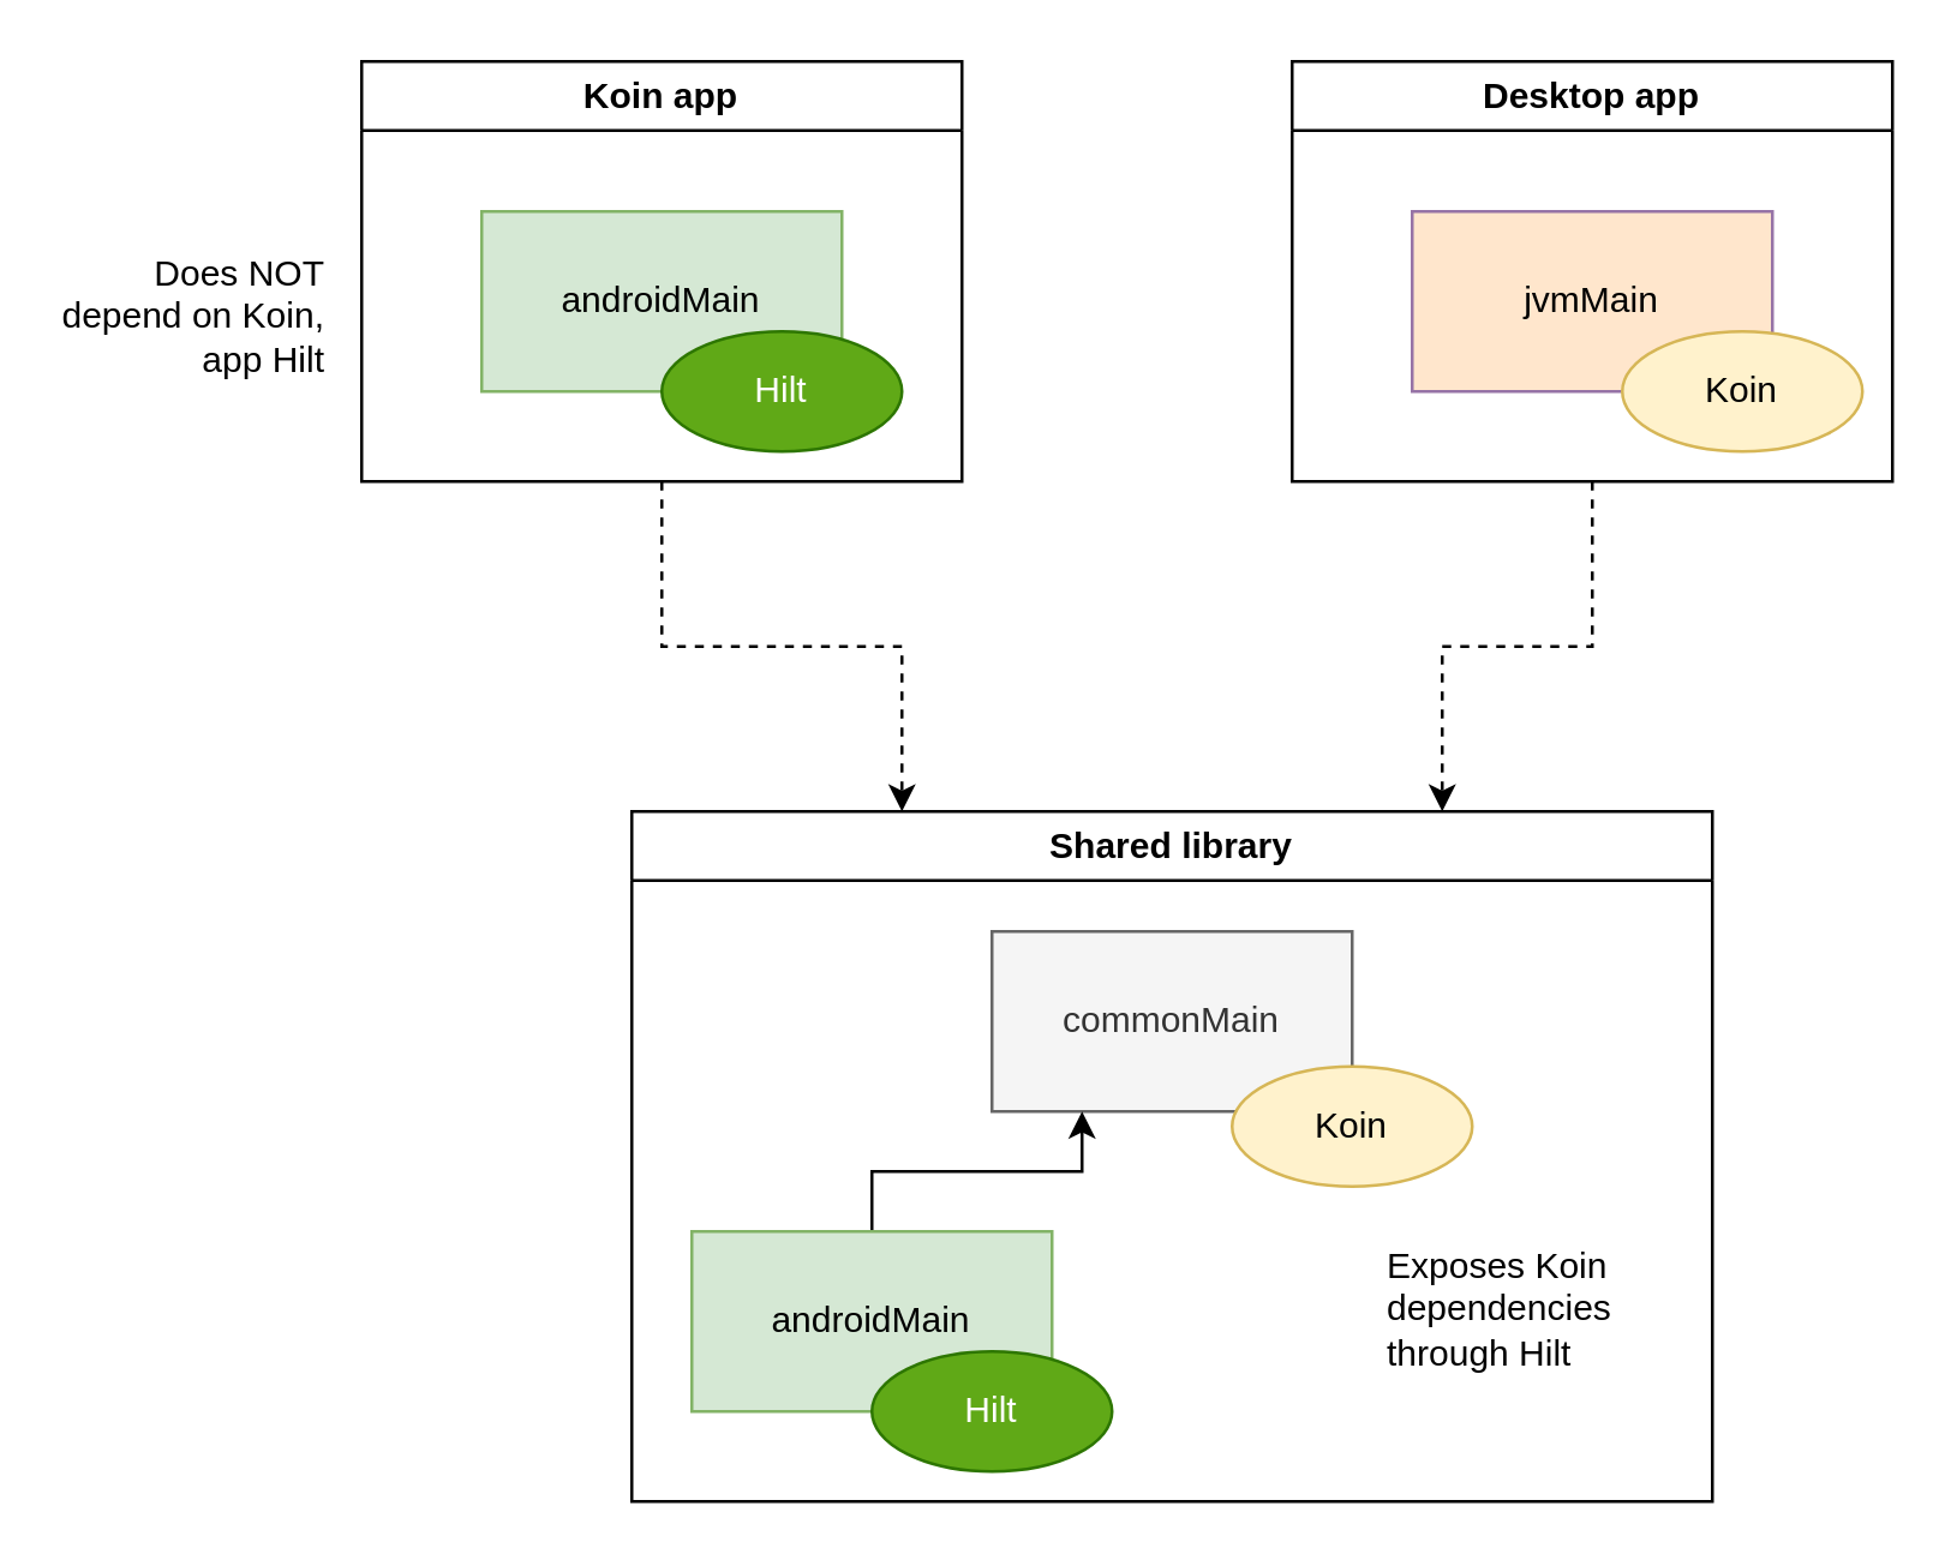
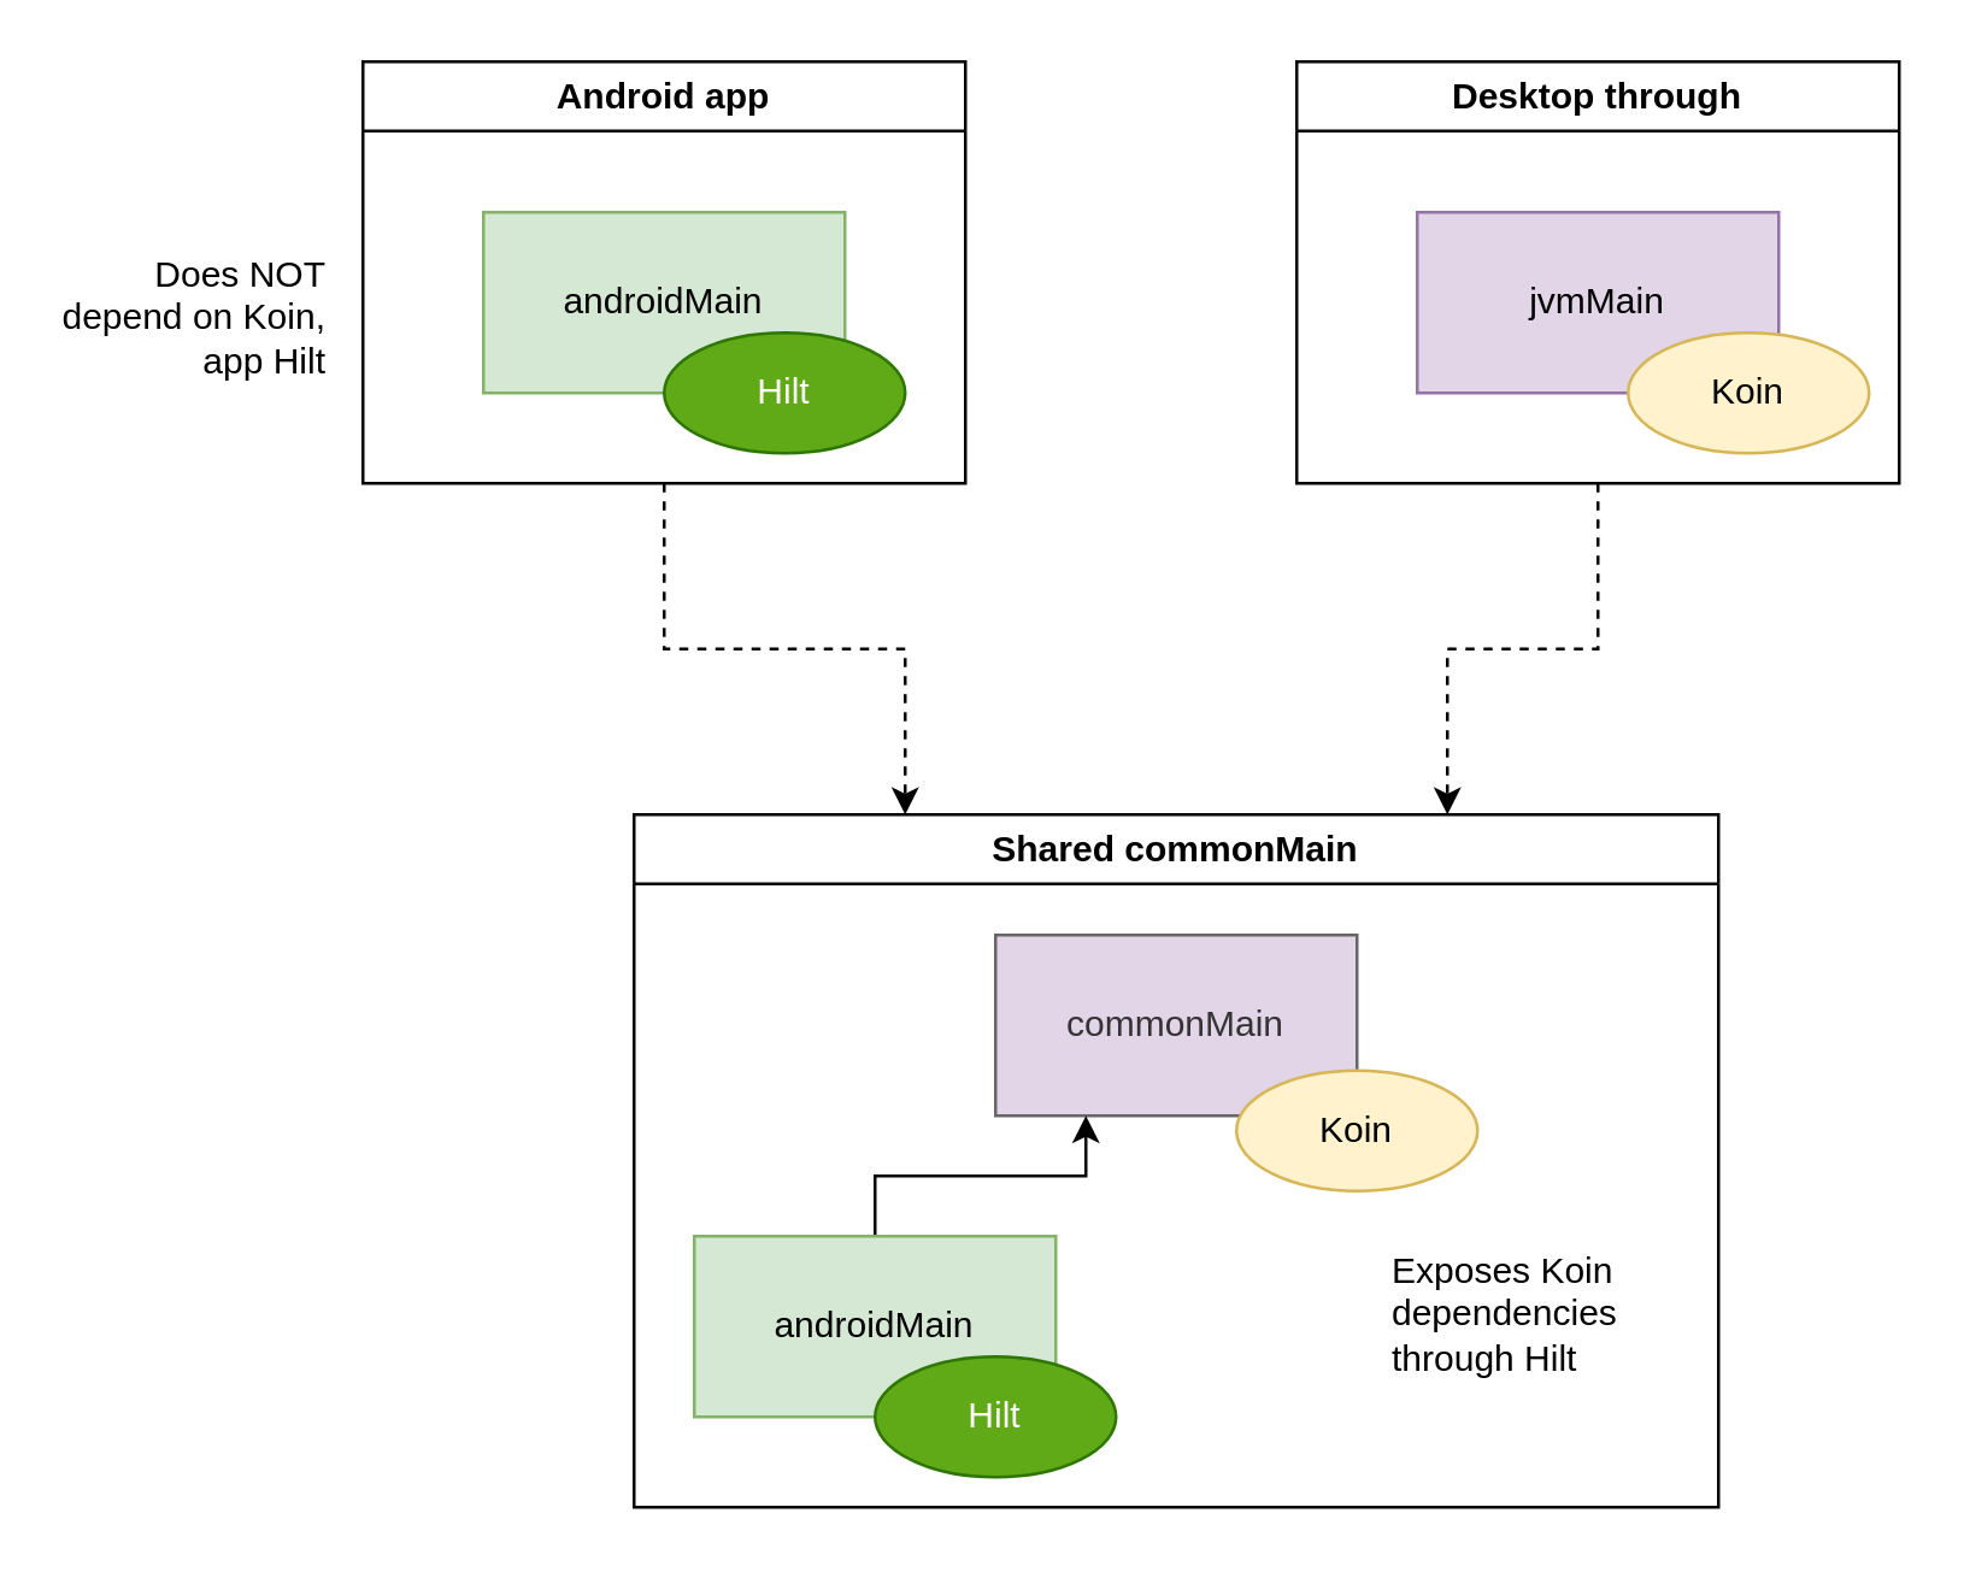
- <mxCell id="10" value="Koin app" style="swimlane;whiteSpace=wrap;html=1;" vertex="1" parent="1"><mxGeometry x="120" y="20" width="200" height="140" as="geometry" /></mxCell>
+ <mxCell id="10" value="Android app" style="swimlane;whiteSpace=wrap;html=1;" vertex="1" parent="1"><mxGeometry x="120" y="20" width="200" height="140" as="geometry" /></mxCell>
- <mxCell id="14" value="Desktop app" style="swimlane;whiteSpace=wrap;html=1;" vertex="1" parent="1"><mxGeometry x="430" y="20" width="200" height="140" as="geometry" /></mxCell>
+ <mxCell id="14" value="Desktop through" style="swimlane;whiteSpace=wrap;html=1;" vertex="1" parent="1"><mxGeometry x="430" y="20" width="200" height="140" as="geometry" /></mxCell>
- <mxCell id="15" value="jvmMain" style="rounded=0;whiteSpace=wrap;html=1;fillColor=#ffe6cc;strokeColor=#9673a6;" vertex="1" parent="14"><mxGeometry x="40" y="50" width="120" height="60" as="geometry" /></mxCell>
+ <mxCell id="15" value="jvmMain" style="rounded=0;whiteSpace=wrap;html=1;fillColor=#e1d5e7;strokeColor=#9673a6;" vertex="1" parent="14"><mxGeometry x="40" y="50" width="120" height="60" as="geometry" /></mxCell>
- <mxCell id="2" value="Shared library" style="swimlane;whiteSpace=wrap;html=1;" vertex="1" parent="1"><mxGeometry x="210" y="270" width="360" height="230" as="geometry" /></mxCell>
+ <mxCell id="2" value="Shared commonMain" style="swimlane;whiteSpace=wrap;html=1;" vertex="1" parent="1"><mxGeometry x="210" y="270" width="360" height="230" as="geometry" /></mxCell>
- <mxCell id="3" value="commonMain" style="rounded=0;whiteSpace=wrap;html=1;fillColor=#f5f5f5;strokeColor=#666666;fontColor=#333333;" vertex="1" parent="2"><mxGeometry x="120" y="40" width="120" height="60" as="geometry" /></mxCell>
+ <mxCell id="3" value="commonMain" style="rounded=0;whiteSpace=wrap;html=1;fillColor=#e1d5e7;strokeColor=#666666;fontColor=#333333;" vertex="1" parent="2"><mxGeometry x="120" y="40" width="120" height="60" as="geometry" /></mxCell>
